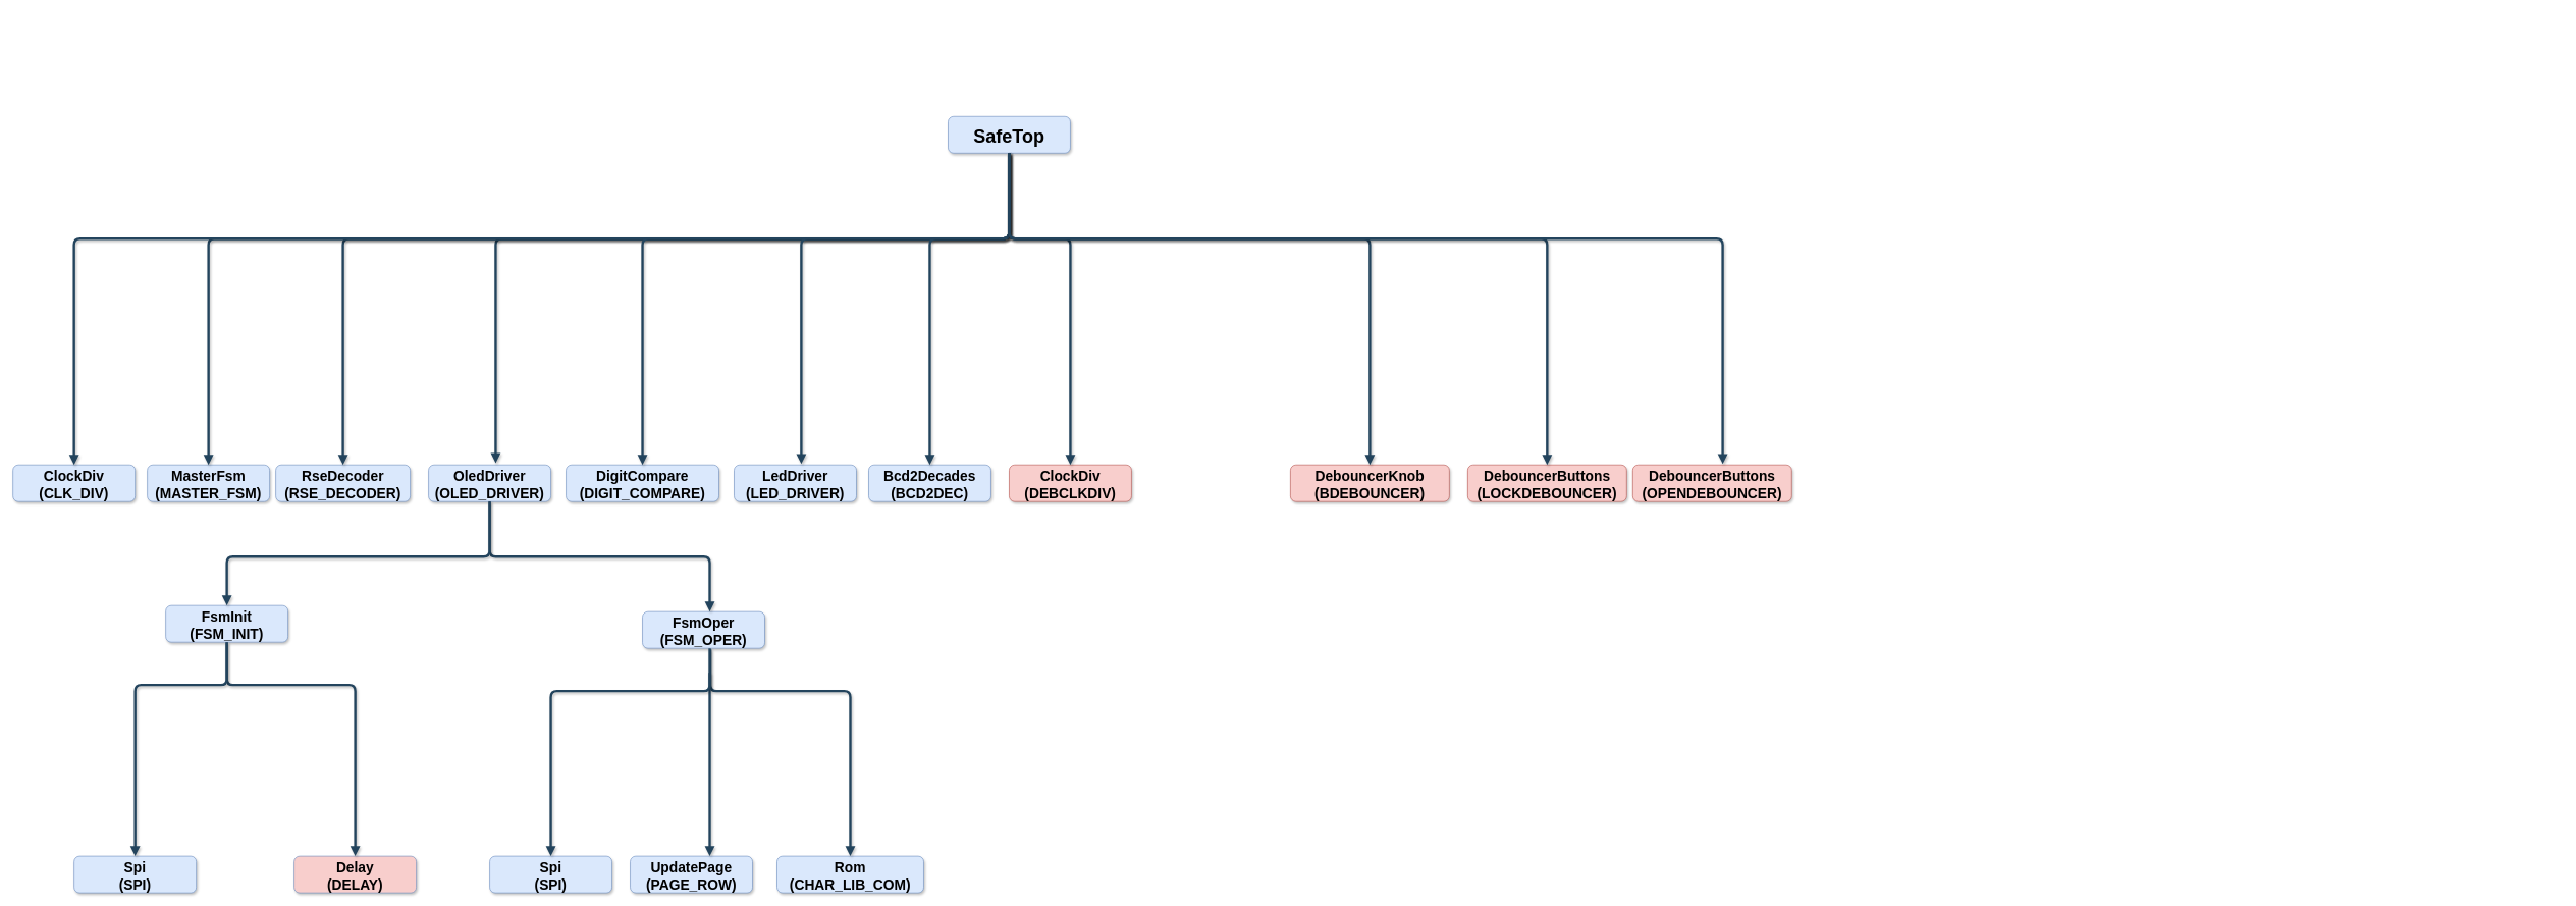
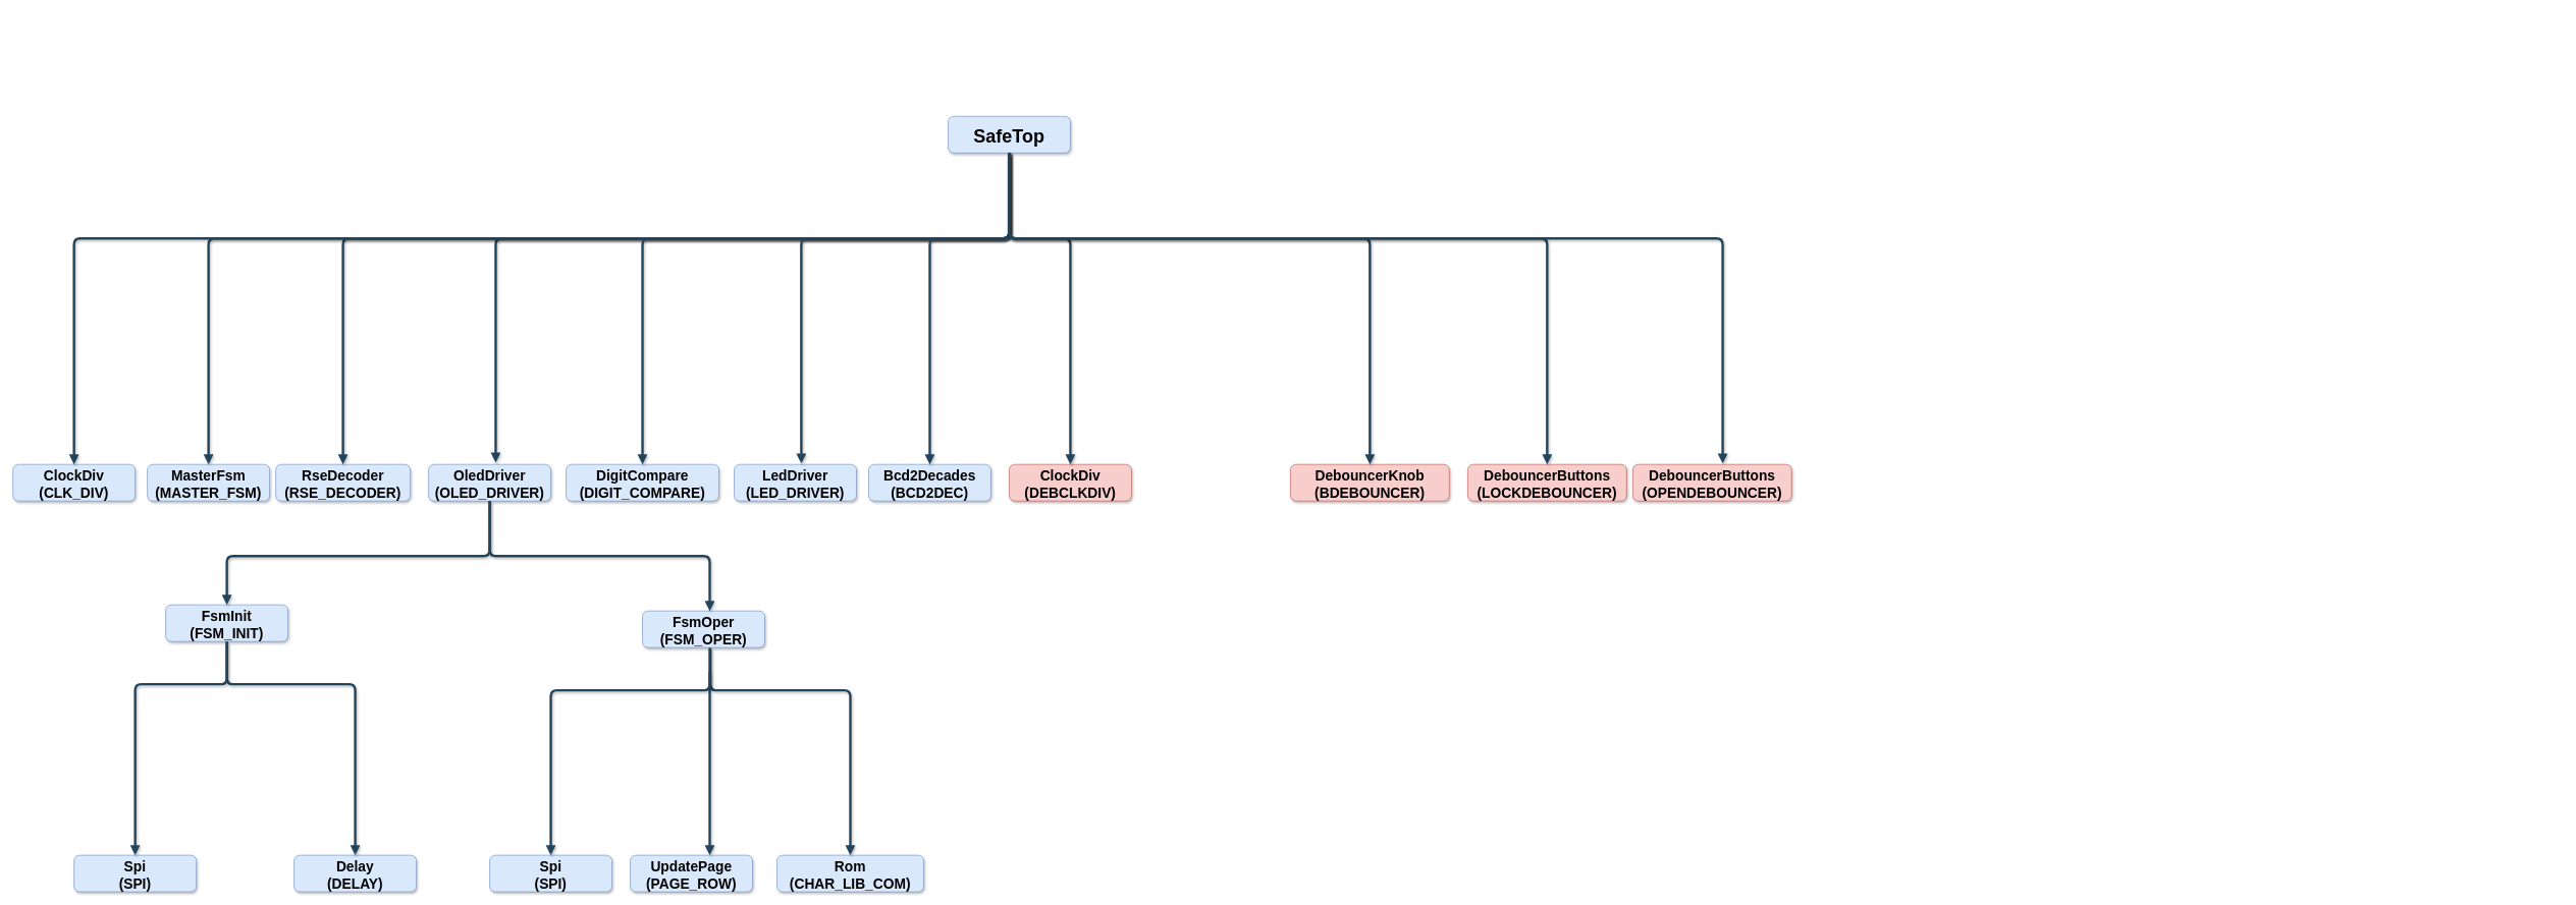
- <mxCell id="13" value="Delay &#10;(DELAY)" style="rounded=1;fillColor=#f8cecc;strokeColor=#6c8ebf;shadow=1;fontStyle=1;fontSize=23;" parent="1" vertex="1"><mxGeometry x="480" y="1400" width="200" height="60" as="geometry" /></mxCell>
+ <mxCell id="13" value="Delay &#10;(DELAY)" style="rounded=1;fillColor=#dae8fc;strokeColor=#6c8ebf;shadow=1;fontStyle=1;fontSize=23;" parent="1" vertex="1"><mxGeometry x="480" y="1400" width="200" height="60" as="geometry" /></mxCell>
